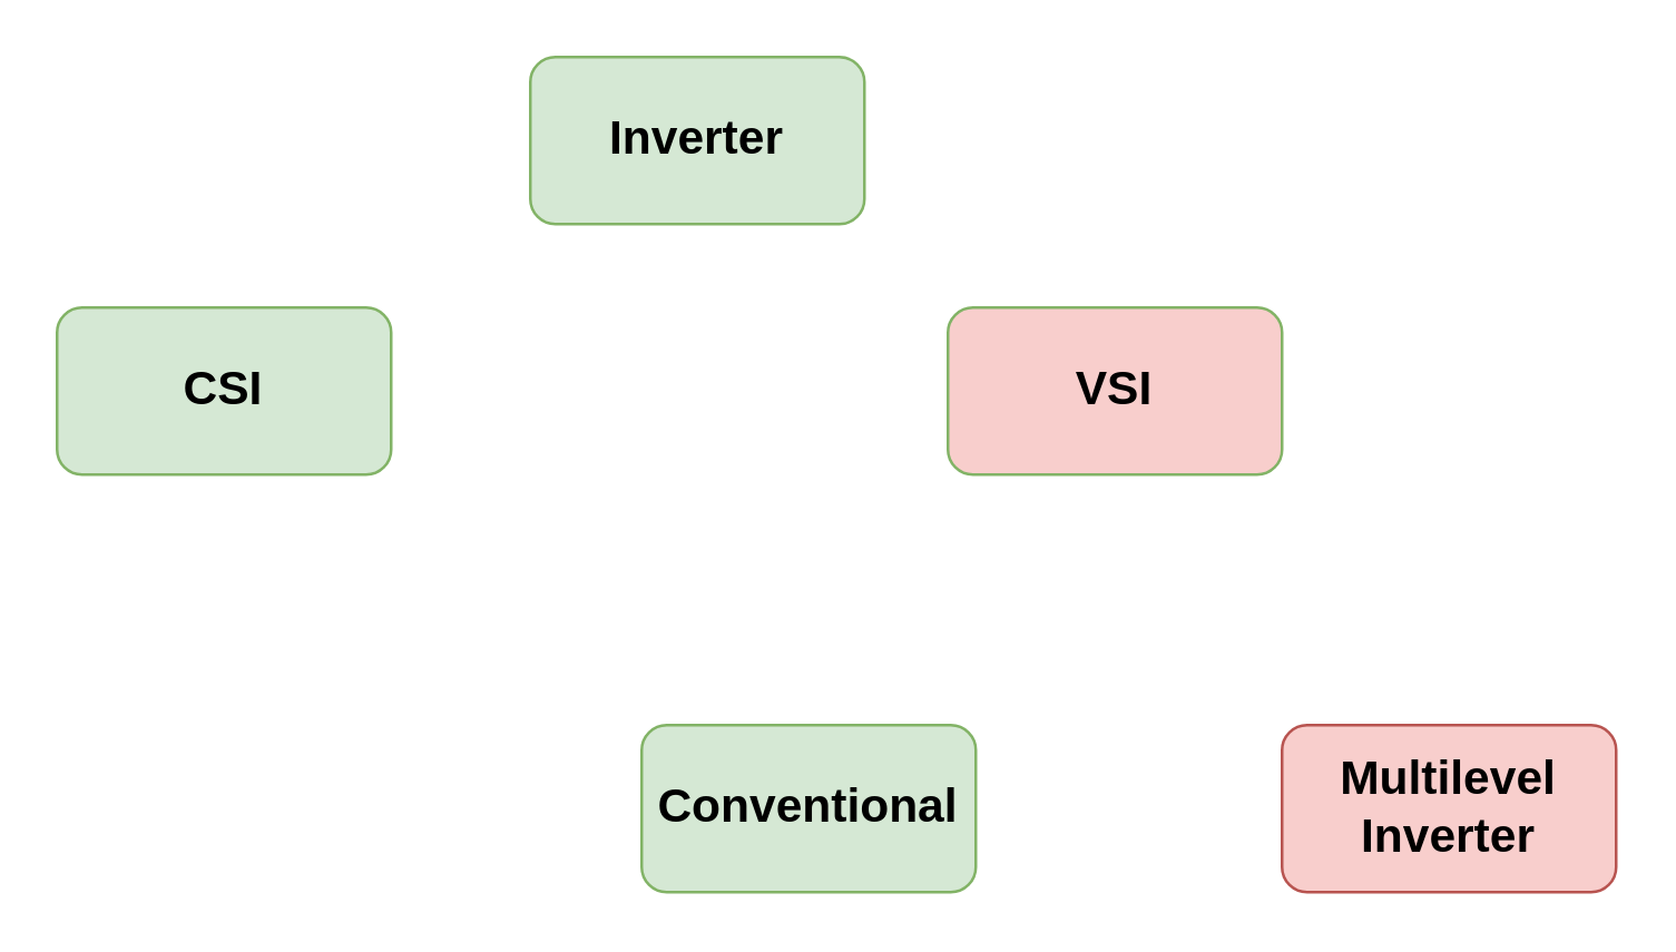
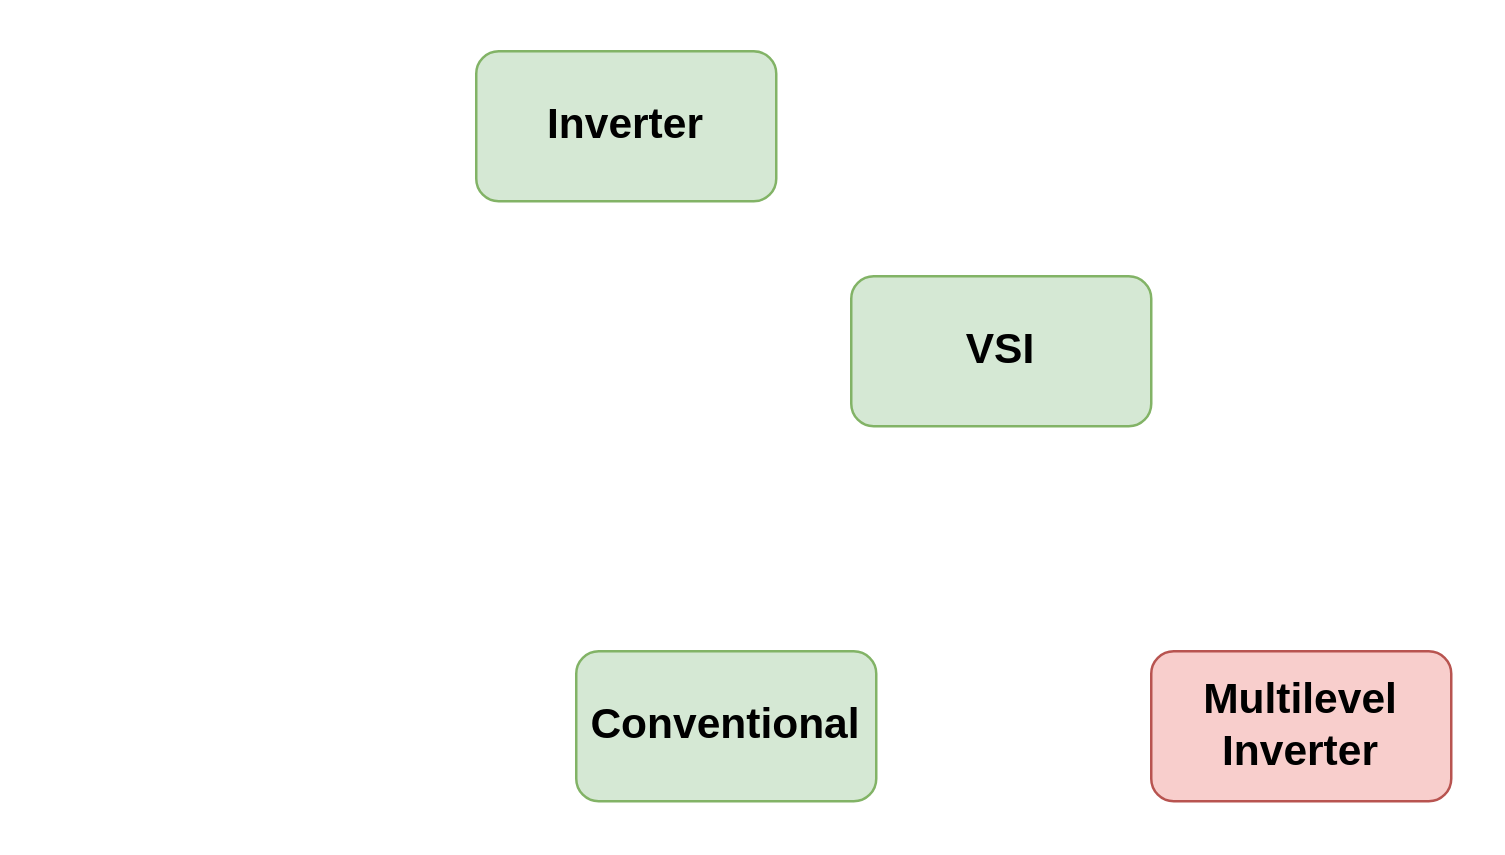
- <mxCell id="3" value="&lt;font style=&quot;font-size: 17px;&quot;&gt;&lt;b&gt;CSI&lt;/b&gt;&lt;/font&gt;" style="rounded=1;whiteSpace=wrap;html=1;fillColor=#d5e8d4;strokeColor=#82b366;" vertex="1" parent="1"><mxGeometry x="20" y="110" width="120" height="60" as="geometry" /></mxCell>
- <mxCell id="4" value="&lt;font style=&quot;font-size: 17px;&quot;&gt;&lt;b&gt;VSI&lt;/b&gt;&lt;/font&gt;" style="rounded=1;whiteSpace=wrap;html=1;fillColor=#f8cecc;strokeColor=#82b366;" vertex="1" parent="1"><mxGeometry x="340" y="110" width="120" height="60" as="geometry" /></mxCell>
+ <mxCell id="4" value="&lt;font style=&quot;font-size: 17px;&quot;&gt;&lt;b&gt;VSI&lt;/b&gt;&lt;/font&gt;" style="rounded=1;whiteSpace=wrap;html=1;fillColor=#d5e8d4;strokeColor=#82b366;" vertex="1" parent="1"><mxGeometry x="340" y="110" width="120" height="60" as="geometry" /></mxCell>
